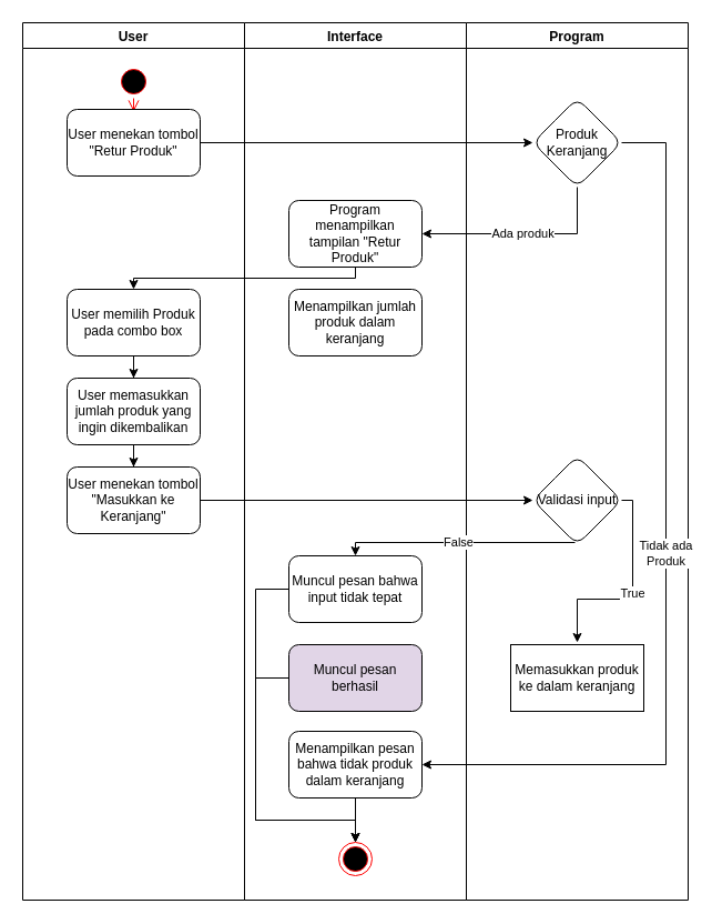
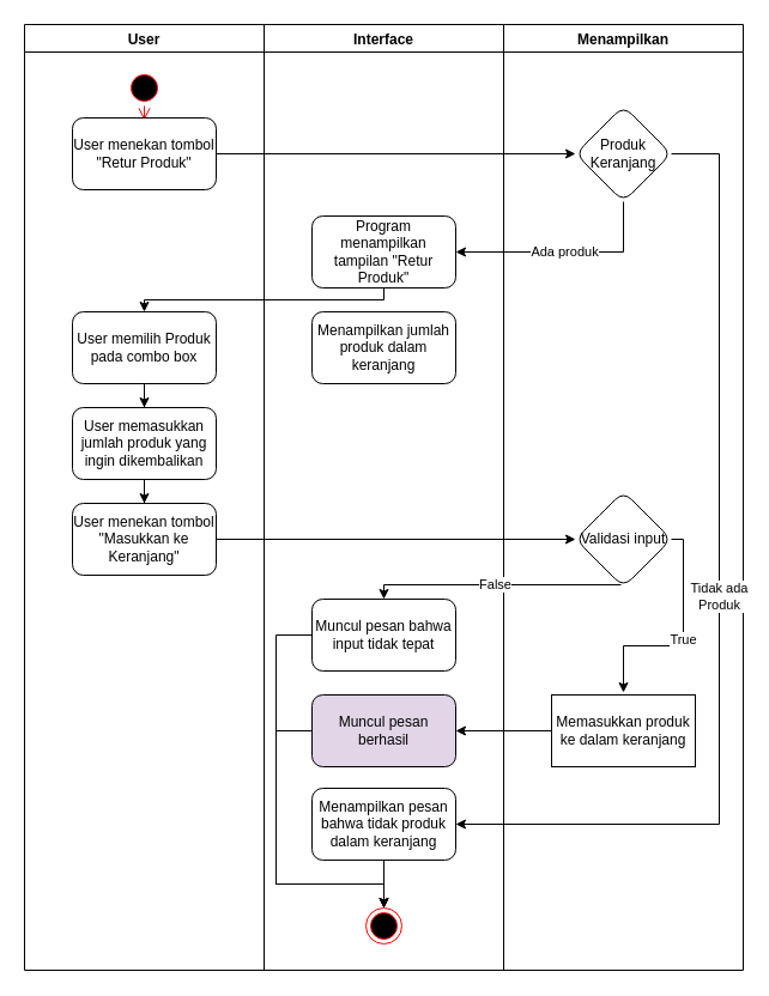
- <mxCell id="21" value="Program" style="swimlane;" parent="1" vertex="1"><mxGeometry x="420" y="20" width="200" height="790" as="geometry" /></mxCell>
+ <mxCell id="21" value="Menampilkan" style="swimlane;" parent="1" vertex="1"><mxGeometry x="420" y="20" width="200" height="790" as="geometry" /></mxCell>
+ <mxCell id="29" value="" style="edgeStyle=orthogonalEdgeStyle;rounded=0;orthogonalLoop=1;jettySize=auto;html=1;" parent="1" source="24" target="16" edge="1"><mxGeometry relative="1" as="geometry" /></mxCell>
